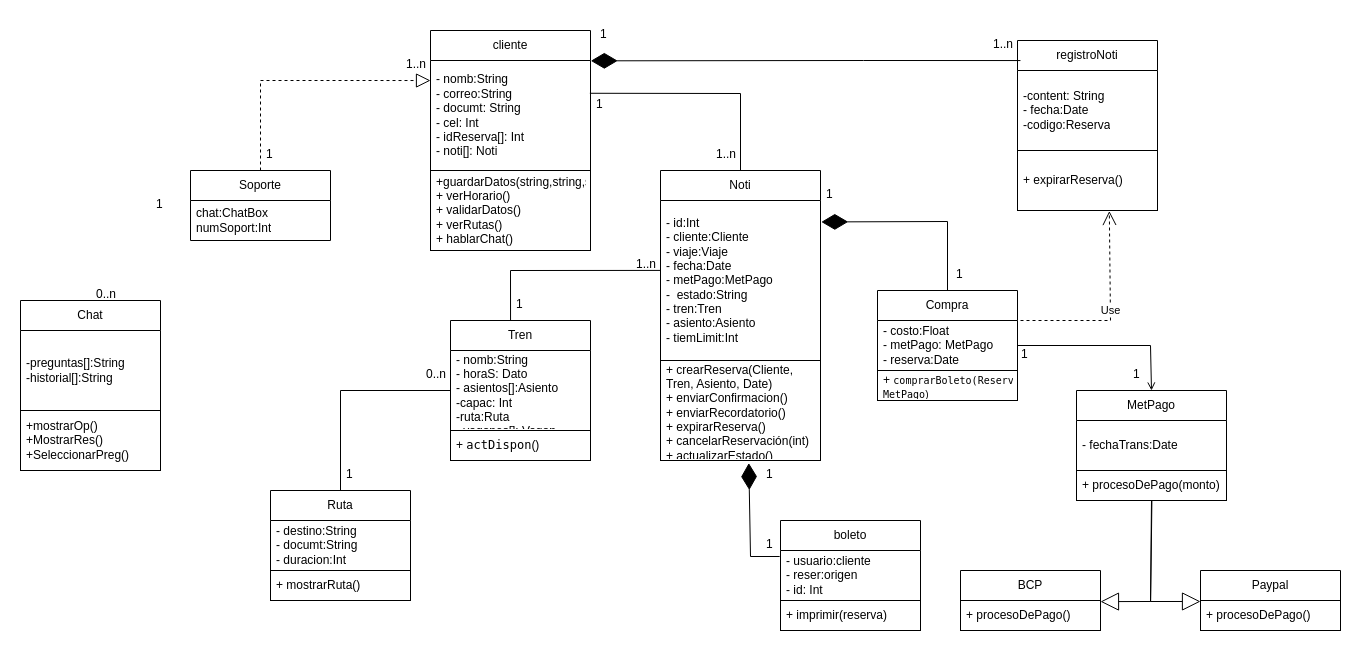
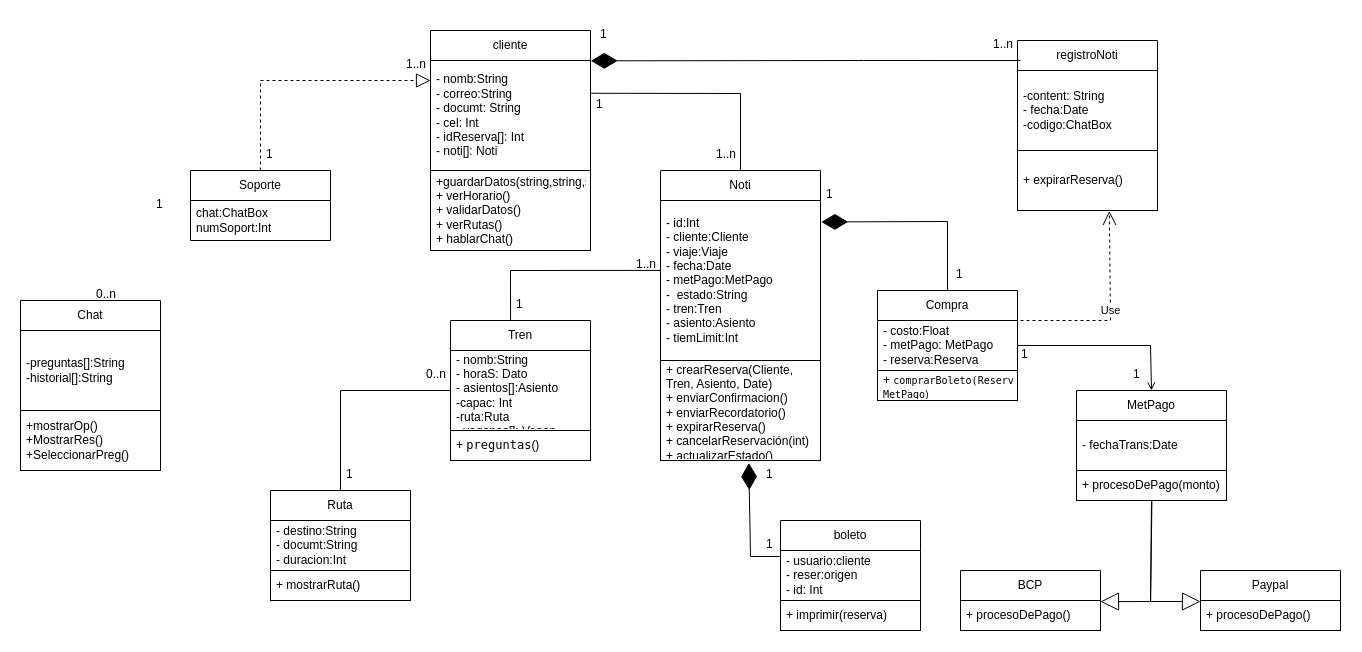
- <mxCell id="33" value="-content: String&lt;br&gt;- fecha:Date&lt;br&gt;-codigo:Reserva" style="text;strokeColor=none;fillColor=none;align=left;verticalAlign=middle;spacingLeft=4;spacingRight=4;overflow=hidden;points=[[0,0.5],[1,0.5]];portConstraint=eastwest;rotatable=0;whiteSpace=wrap;html=1;" parent="32" vertex="1"><mxGeometry y="30" width="140" height="80" as="geometry" /></mxCell>
+ <mxCell id="33" value="-content: String&lt;br&gt;- fecha:Date&lt;br&gt;-codigo:ChatBox" style="text;strokeColor=none;fillColor=none;align=left;verticalAlign=middle;spacingLeft=4;spacingRight=4;overflow=hidden;points=[[0,0.5],[1,0.5]];portConstraint=eastwest;rotatable=0;whiteSpace=wrap;html=1;" parent="32" vertex="1"><mxGeometry y="30" width="140" height="80" as="geometry" /></mxCell>
- <mxCell id="12" value="&lt;div&gt;- costo:Float&lt;/div&gt;&lt;div&gt;- metPago: MetPago&lt;/div&gt;&lt;div&gt;- reserva:Date&lt;/div&gt;" style="text;strokeColor=none;fillColor=none;align=left;verticalAlign=middle;spacingLeft=4;spacingRight=4;overflow=hidden;points=[[0,0.5],[1,0.5]];portConstraint=eastwest;rotatable=0;whiteSpace=wrap;html=1;" parent="11" vertex="1"><mxGeometry y="30" width="140" height="50" as="geometry" /></mxCell>
+ <mxCell id="12" value="&lt;div&gt;- costo:Float&lt;/div&gt;&lt;div&gt;- metPago: MetPago&lt;/div&gt;&lt;div&gt;- reserva:Reserva&lt;/div&gt;" style="text;strokeColor=none;fillColor=none;align=left;verticalAlign=middle;spacingLeft=4;spacingRight=4;overflow=hidden;points=[[0,0.5],[1,0.5]];portConstraint=eastwest;rotatable=0;whiteSpace=wrap;html=1;" parent="11" vertex="1"><mxGeometry y="30" width="140" height="50" as="geometry" /></mxCell>
- <mxCell id="26" value="+&amp;nbsp;&lt;code data-end=&quot;497&quot; data-start=&quot;486&quot;&gt;actDispon&lt;/code&gt;()" style="text;strokeColor=default;fillColor=none;align=left;verticalAlign=middle;spacingLeft=4;spacingRight=4;overflow=hidden;points=[[0,0.5],[1,0.5]];portConstraint=eastwest;rotatable=0;whiteSpace=wrap;html=1;" parent="24" vertex="1"><mxGeometry y="110" width="140" height="30" as="geometry" /></mxCell>
+ <mxCell id="26" value="+&amp;nbsp;&lt;code data-end=&quot;497&quot; data-start=&quot;486&quot;&gt;preguntas&lt;/code&gt;()" style="text;strokeColor=default;fillColor=none;align=left;verticalAlign=middle;spacingLeft=4;spacingRight=4;overflow=hidden;points=[[0,0.5],[1,0.5]];portConstraint=eastwest;rotatable=0;whiteSpace=wrap;html=1;" parent="24" vertex="1"><mxGeometry y="110" width="140" height="30" as="geometry" /></mxCell>
